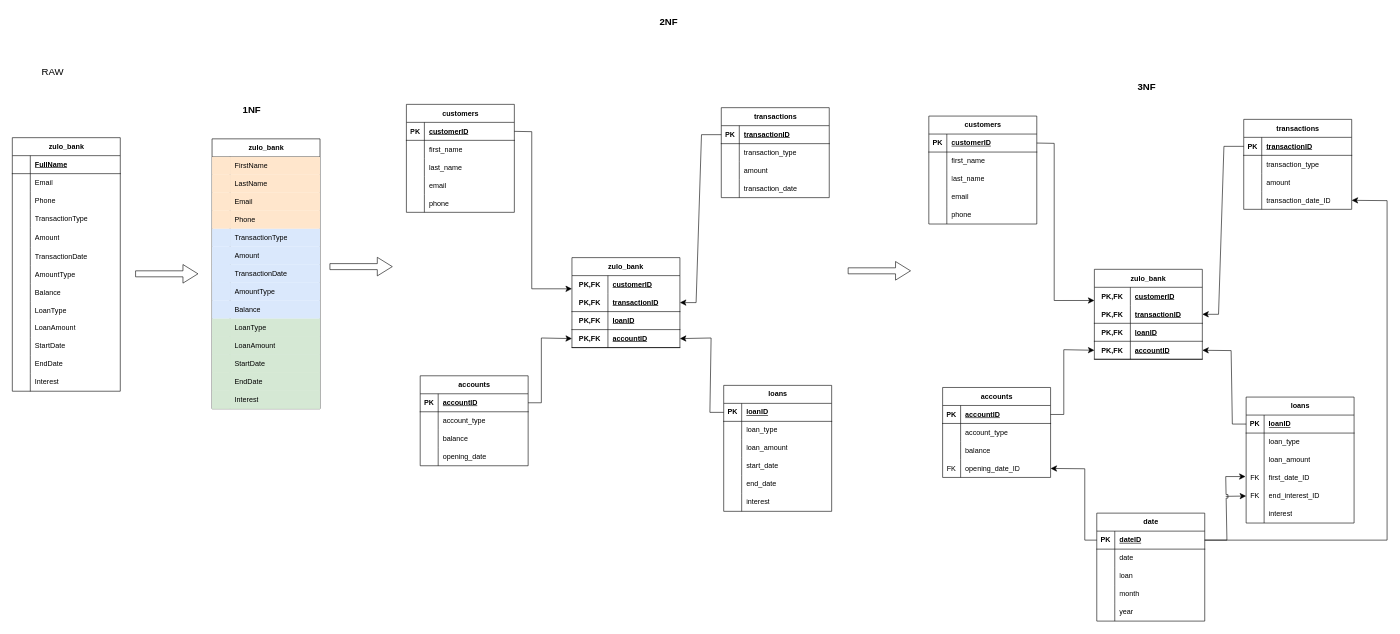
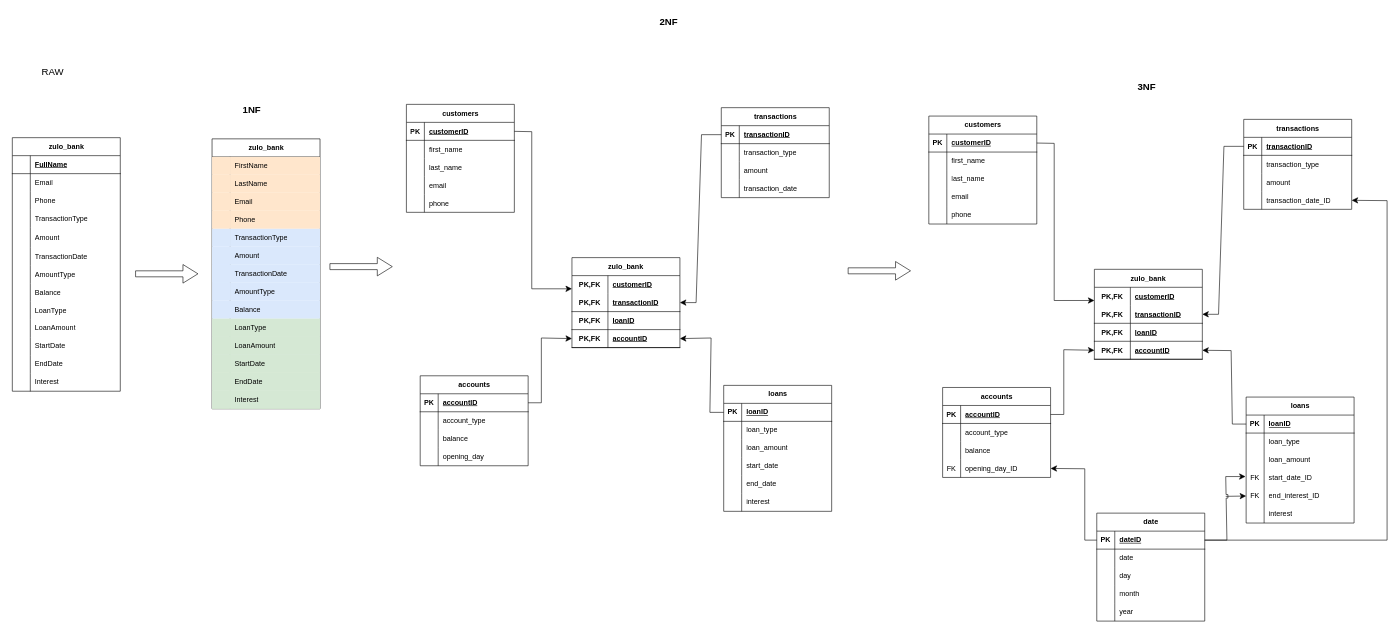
- <mxCell id="130" value="opening_date" style="shape=partialRectangle;connectable=0;fillColor=none;top=0;left=0;bottom=0;right=0;align=left;spacingLeft=6;overflow=hidden;whiteSpace=wrap;html=1;" vertex="1" parent="128"><mxGeometry x="30" width="150" height="30" as="geometry"><mxRectangle width="150" height="30" as="alternateBounds" /></mxGeometry></mxCell>
+ <mxCell id="130" value="opening_day" style="shape=partialRectangle;connectable=0;fillColor=none;top=0;left=0;bottom=0;right=0;align=left;spacingLeft=6;overflow=hidden;whiteSpace=wrap;html=1;" vertex="1" parent="128"><mxGeometry x="30" width="150" height="30" as="geometry"><mxRectangle width="150" height="30" as="alternateBounds" /></mxGeometry></mxCell>
- <mxCell id="208" value="opening_date_ID" style="shape=partialRectangle;connectable=0;fillColor=none;top=0;left=0;bottom=0;right=0;align=left;spacingLeft=6;overflow=hidden;whiteSpace=wrap;html=1;" vertex="1" parent="206"><mxGeometry x="30" width="150" height="30" as="geometry"><mxRectangle width="150" height="30" as="alternateBounds" /></mxGeometry></mxCell>
+ <mxCell id="208" value="opening_day_ID" style="shape=partialRectangle;connectable=0;fillColor=none;top=0;left=0;bottom=0;right=0;align=left;spacingLeft=6;overflow=hidden;whiteSpace=wrap;html=1;" vertex="1" parent="206"><mxGeometry x="30" width="150" height="30" as="geometry"><mxRectangle width="150" height="30" as="alternateBounds" /></mxGeometry></mxCell>
- <mxCell id="221" value="first_date_ID" style="shape=partialRectangle;connectable=0;fillColor=none;top=0;left=0;bottom=0;right=0;align=left;spacingLeft=6;overflow=hidden;whiteSpace=wrap;html=1;" vertex="1" parent="219"><mxGeometry x="30" width="150" height="30" as="geometry"><mxRectangle width="150" height="30" as="alternateBounds" /></mxGeometry></mxCell>
+ <mxCell id="221" value="start_date_ID" style="shape=partialRectangle;connectable=0;fillColor=none;top=0;left=0;bottom=0;right=0;align=left;spacingLeft=6;overflow=hidden;whiteSpace=wrap;html=1;" vertex="1" parent="219"><mxGeometry x="30" width="150" height="30" as="geometry"><mxRectangle width="150" height="30" as="alternateBounds" /></mxGeometry></mxCell>
- <mxCell id="255" value="loan" style="shape=partialRectangle;connectable=0;fillColor=none;top=0;left=0;bottom=0;right=0;align=left;spacingLeft=6;overflow=hidden;whiteSpace=wrap;html=1;" vertex="1" parent="253"><mxGeometry x="30" width="150" height="30" as="geometry"><mxRectangle width="150" height="30" as="alternateBounds" /></mxGeometry></mxCell>
+ <mxCell id="255" value="day" style="shape=partialRectangle;connectable=0;fillColor=none;top=0;left=0;bottom=0;right=0;align=left;spacingLeft=6;overflow=hidden;whiteSpace=wrap;html=1;" vertex="1" parent="253"><mxGeometry x="30" width="150" height="30" as="geometry"><mxRectangle width="150" height="30" as="alternateBounds" /></mxGeometry></mxCell>
